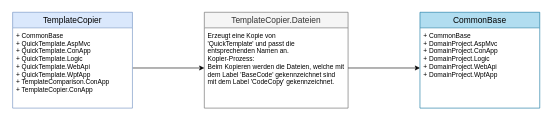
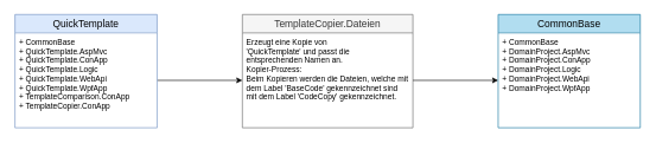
- <mxCell id="6" value="TemplateCopier" style="swimlane;fontStyle=0;childLayout=stackLayout;horizontal=1;startSize=26;fillColor=#dae8fc;horizontalStack=0;resizeParent=1;resizeParentMax=0;resizeLast=0;collapsible=1;marginBottom=0;swimlaneFillColor=#ffffff;align=center;fontSize=14;strokeColor=#6c8ebf;" parent="1" vertex="1"><mxGeometry x="20" y="20" width="200" height="160" as="geometry" /></mxCell>
+ <mxCell id="6" value="QuickTemplate" style="swimlane;fontStyle=0;childLayout=stackLayout;horizontal=1;startSize=26;fillColor=#dae8fc;horizontalStack=0;resizeParent=1;resizeParentMax=0;resizeLast=0;collapsible=1;marginBottom=0;swimlaneFillColor=#ffffff;align=center;fontSize=14;strokeColor=#6c8ebf;" parent="1" vertex="1"><mxGeometry x="20" y="20" width="200" height="160" as="geometry" /></mxCell>
